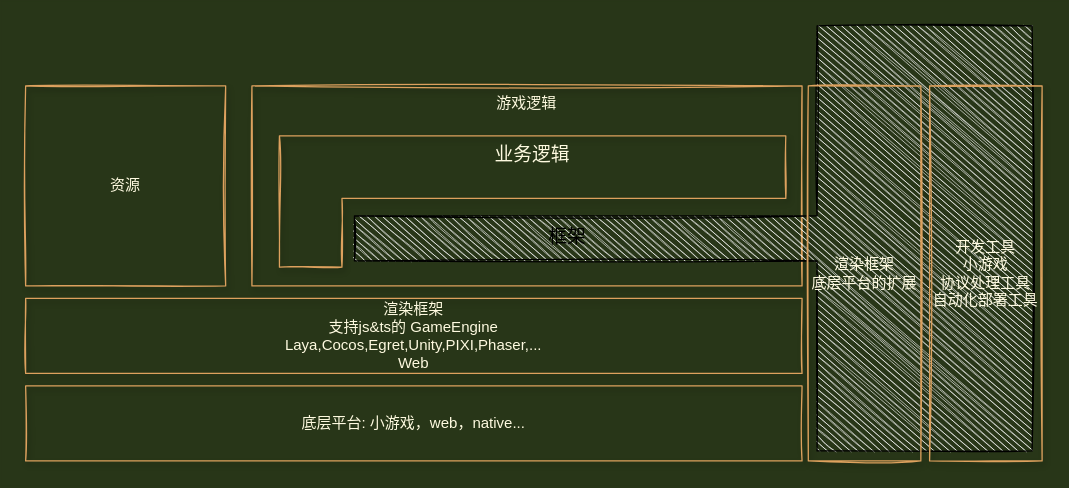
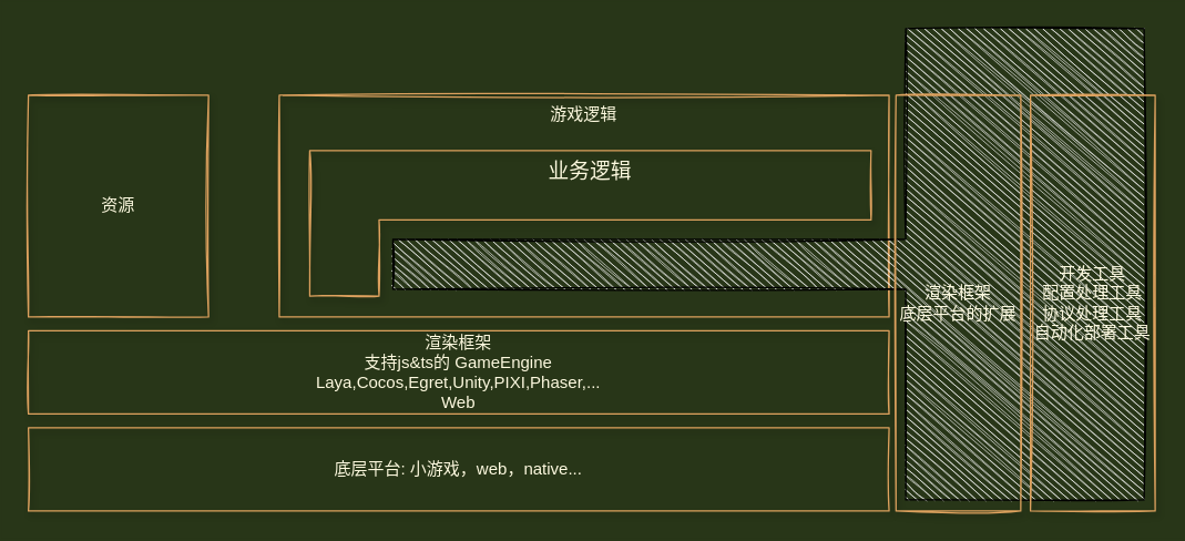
- <mxCell id="5" value="资源" style="whiteSpace=wrap;html=1;labelBorderColor=none;shadow=1;glass=0;fillStyle=auto;fillColor=none;strokeColor=#DDA15E;fontColor=#FEFAE0;sketch=1;" parent="1" vertex="1"><mxGeometry x="20" y="68" width="160" height="160" as="geometry" /></mxCell>
+ <mxCell id="5" value="资源" style="whiteSpace=wrap;html=1;labelBorderColor=none;shadow=1;glass=0;fillStyle=auto;fillColor=none;strokeColor=#DDA15E;fontColor=#FEFAE0;sketch=1;" parent="1" vertex="1"><mxGeometry x="20" y="68" width="130" height="160" as="geometry" /></mxCell>
- <mxCell id="8" value="框架" style="text;html=1;resizable=0;autosize=1;align=center;verticalAlign=middle;points=[];fillColor=none;strokeColor=none;rounded=0;shadow=0;sketch=1;fontSize=15;" vertex="1" parent="1"><mxGeometry x="428" y="178" width="50" height="20" as="geometry" /></mxCell>
- <mxCell id="10" value="开发工具&lt;br&gt;小游戏&lt;br&gt;协议处理工具&lt;br&gt;自动化部署工具" style="whiteSpace=wrap;html=1;shadow=1;fillStyle=hachure;fillColor=none;strokeColor=#DDA15E;fontColor=#FEFAE0;sketch=1;" parent="1" vertex="1"><mxGeometry x="743" y="68" width="90" height="300" as="geometry" /></mxCell>
+ <mxCell id="10" value="开发工具&lt;br&gt;配置处理工具&lt;br&gt;协议处理工具&lt;br&gt;自动化部署工具" style="whiteSpace=wrap;html=1;shadow=1;fillStyle=hachure;fillColor=none;strokeColor=#DDA15E;fontColor=#FEFAE0;sketch=1;" parent="1" vertex="1"><mxGeometry x="743" y="68" width="90" height="300" as="geometry" /></mxCell>
